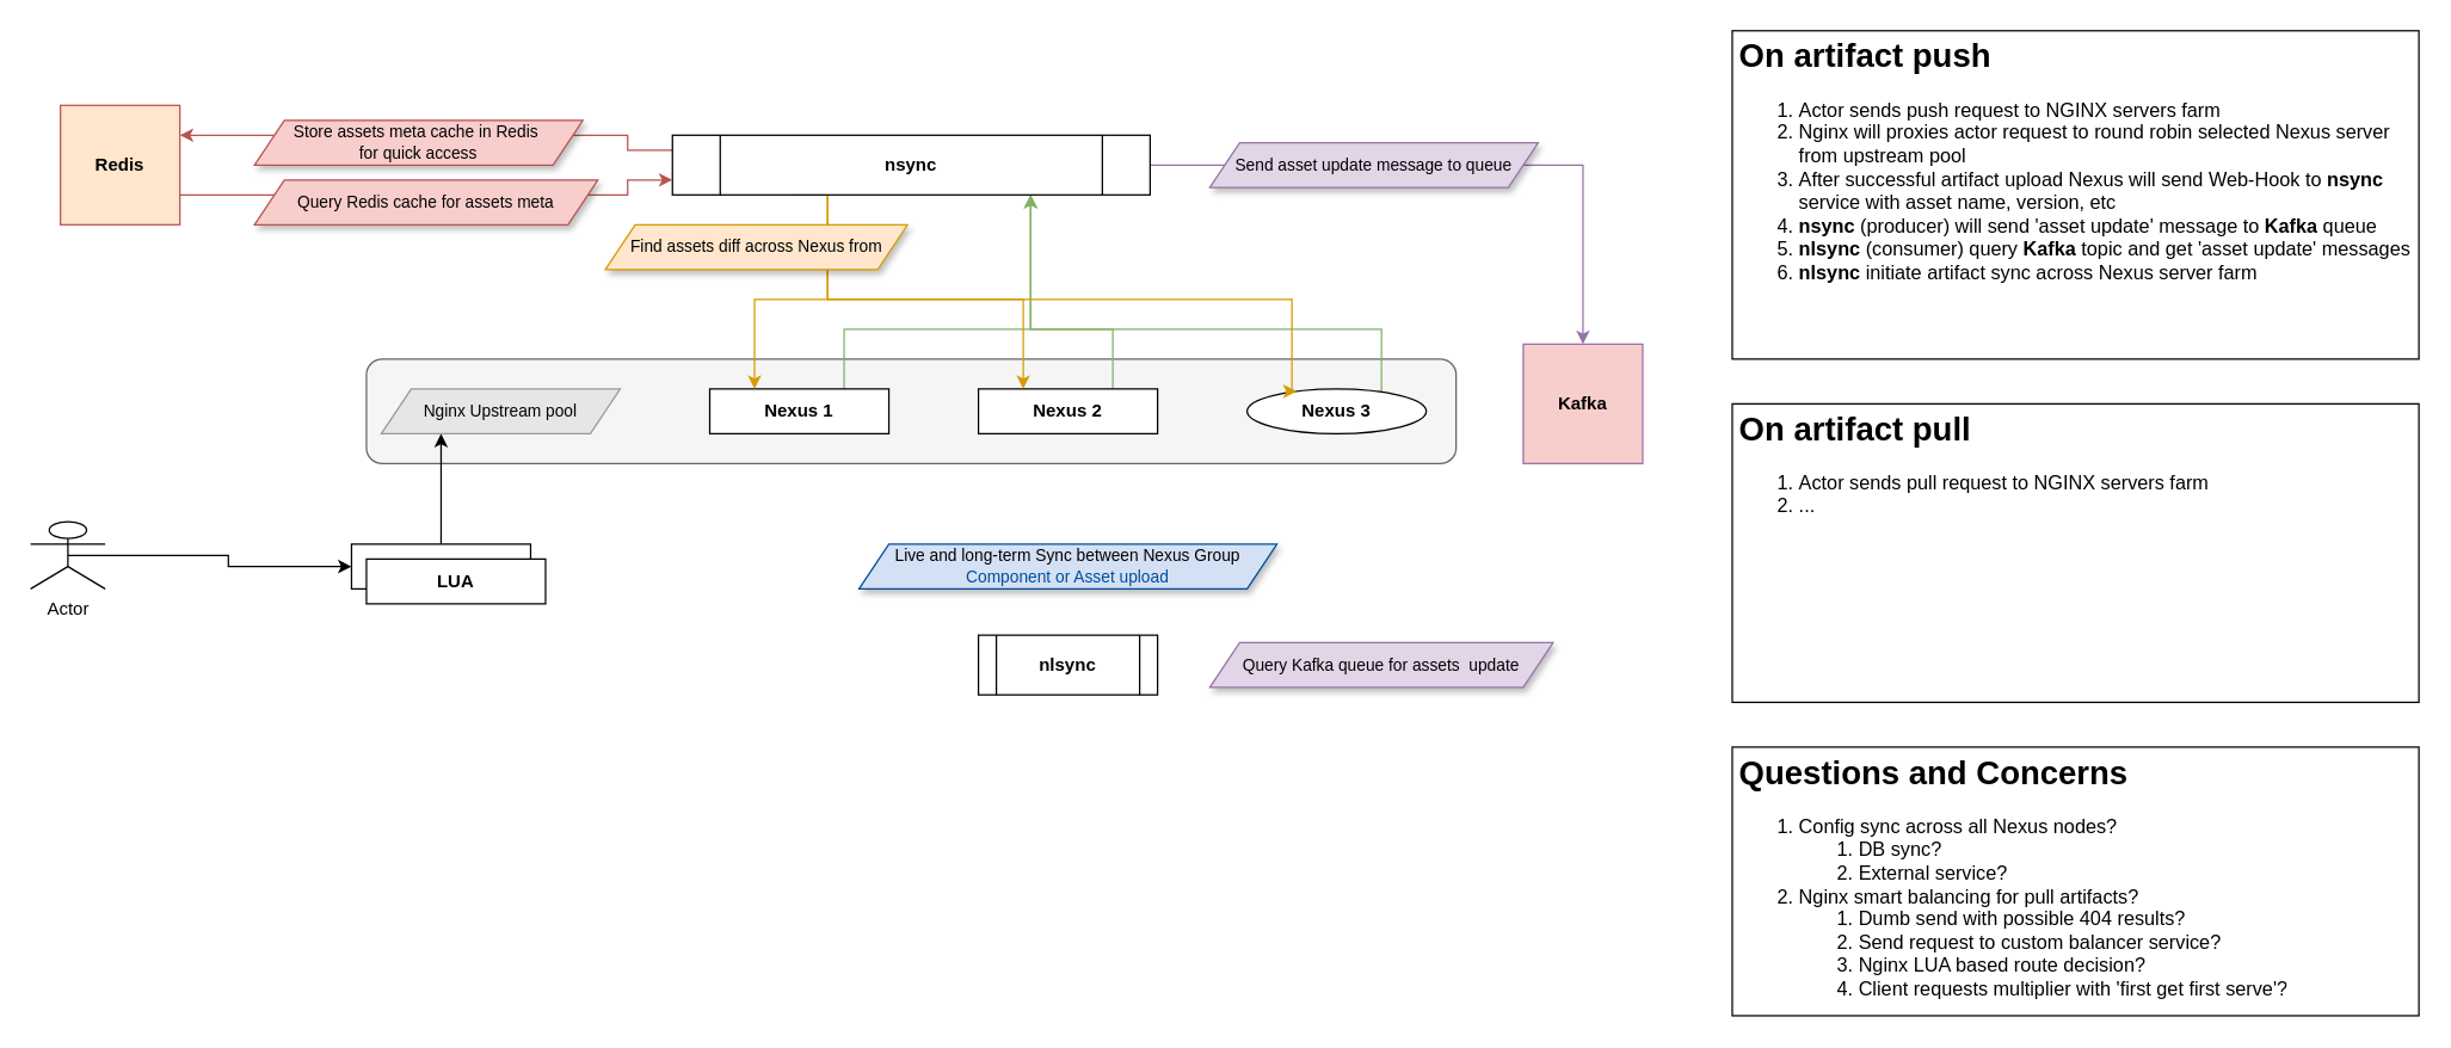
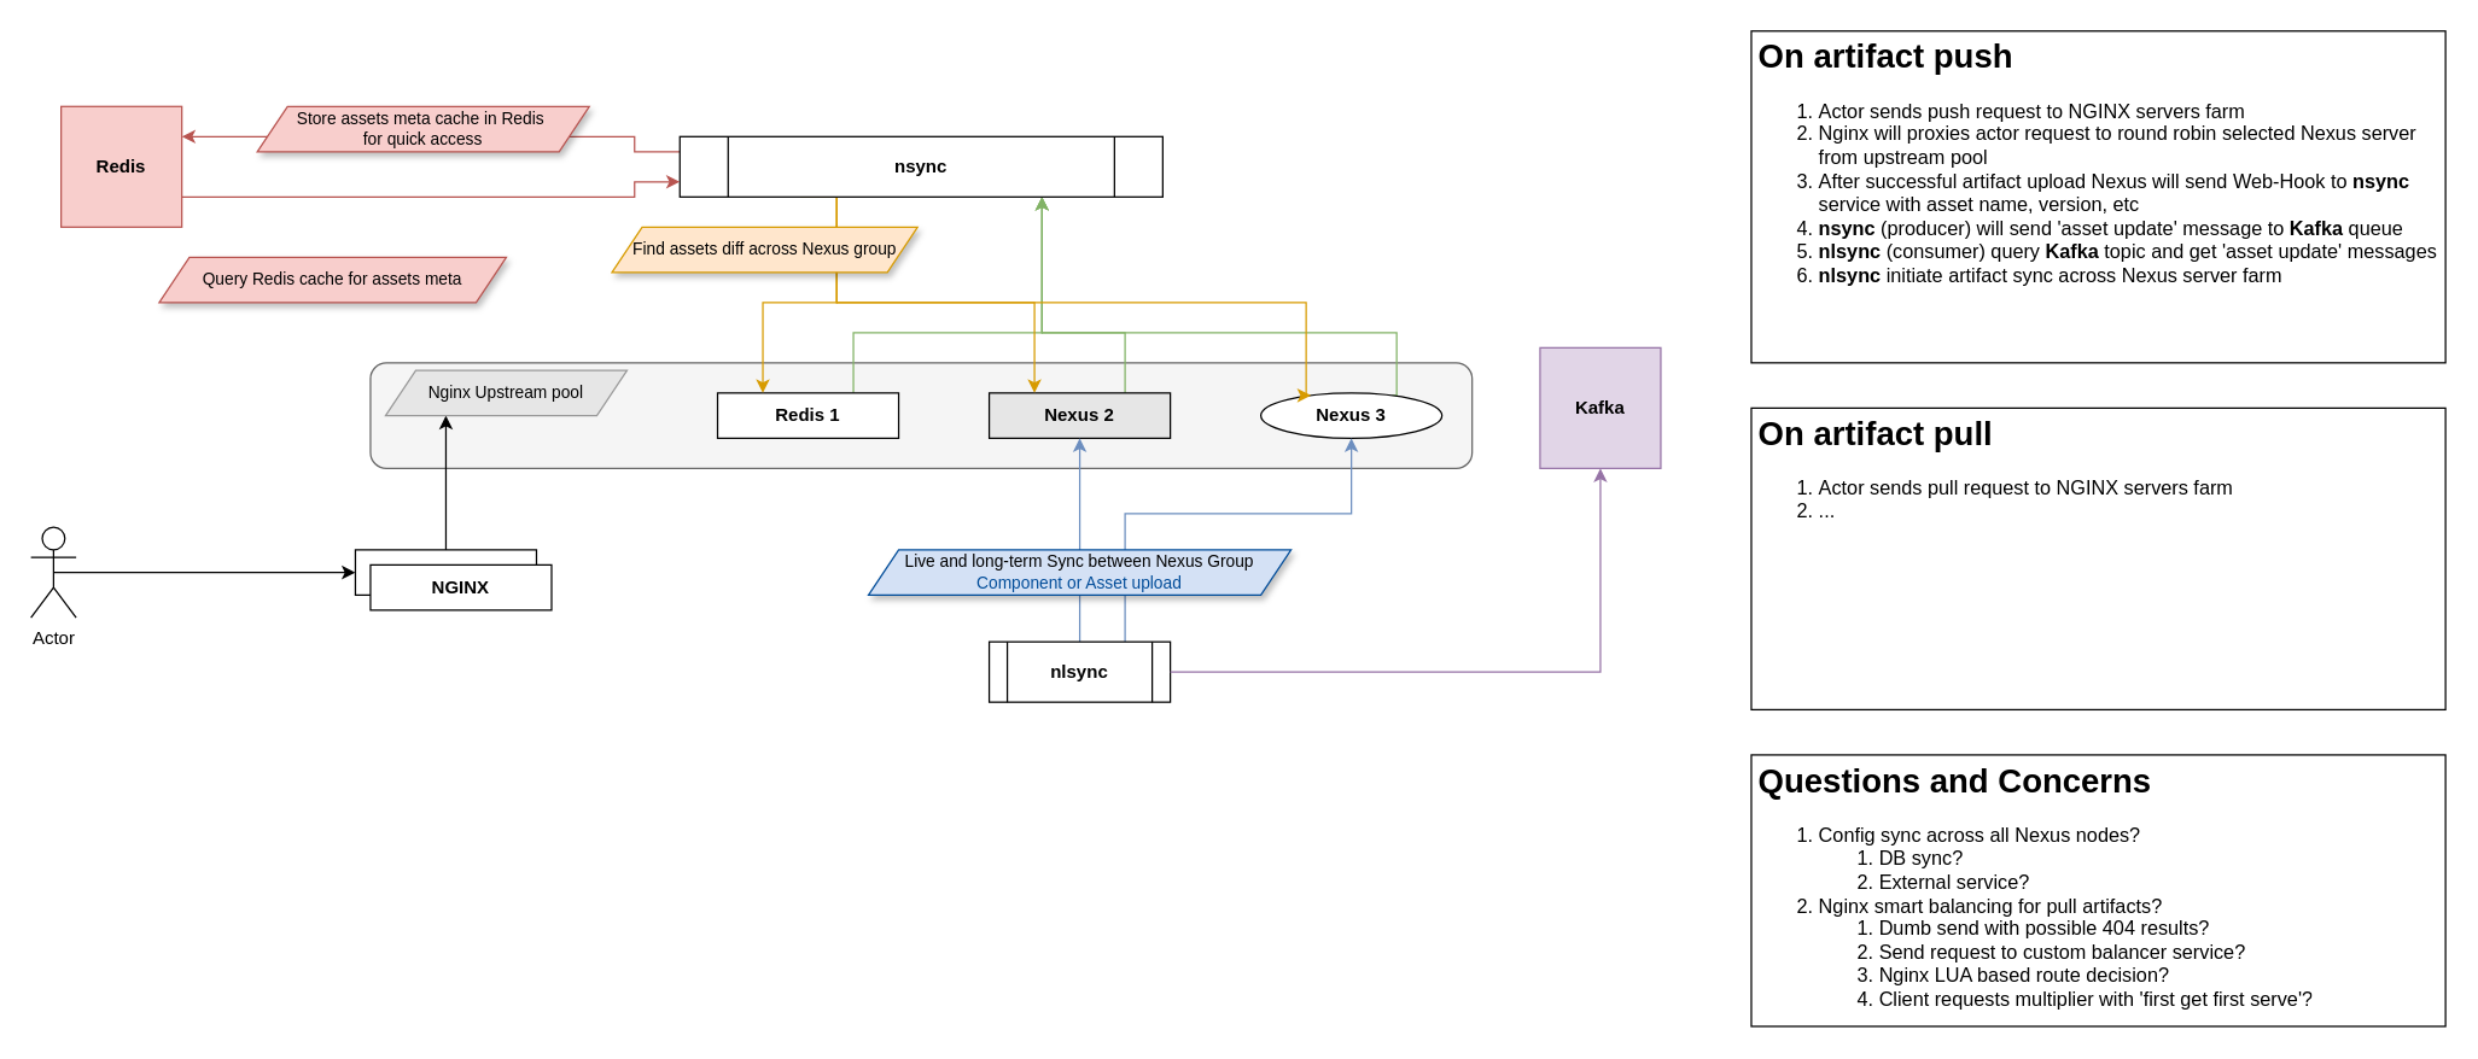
- <mxCell id="29" value="Store assets meta cache in Redis&amp;nbsp;&lt;br style=&quot;font-size: 11px;&quot;&gt;for quick access" style="shape=parallelogram;perimeter=parallelogramPerimeter;whiteSpace=wrap;html=1;fixedSize=1;shadow=1;strokeColor=#b85450;fillColor=#f8cecc;rounded=0;fontSize=11;" vertex="1" parent="1"><mxGeometry x="170" y="80" width="220" height="30" as="geometry" /></mxCell>
+ <mxCell id="29" value="Store assets meta cache in Redis&amp;nbsp;&lt;br style=&quot;font-size: 11px;&quot;&gt;for quick access" style="shape=parallelogram;perimeter=parallelogramPerimeter;whiteSpace=wrap;html=1;fixedSize=1;shadow=1;strokeColor=#b85450;fillColor=#f8cecc;rounded=0;fontSize=11;" vertex="1" parent="1"><mxGeometry x="170" y="70" width="220" height="30" as="geometry" /></mxCell>
- <mxCell id="28" value="Redis" style="rounded=0;whiteSpace=wrap;html=1;shadow=0;labelBackgroundColor=none;fontSize=12;strokeColor=#b85450;fillColor=#ffe6cc;fontStyle=1;" vertex="1" parent="1"><mxGeometry x="40" y="70" width="80" height="80" as="geometry" /></mxCell>
+ <mxCell id="28" value="Redis" style="rounded=0;whiteSpace=wrap;html=1;shadow=0;labelBackgroundColor=none;fontSize=12;strokeColor=#b85450;fillColor=#f8cecc;fontStyle=1" vertex="1" parent="1"><mxGeometry x="40" y="70" width="80" height="80" as="geometry" /></mxCell>
- <mxCell id="11" style="edgeStyle=orthogonalEdgeStyle;rounded=0;orthogonalLoop=1;jettySize=auto;html=1;exitX=1;exitY=0.5;exitDx=0;exitDy=0;entryX=0.5;entryY=0;entryDx=0;entryDy=0;fontSize=13;fontColor=#000000;fillColor=#e1d5e7;strokeColor=#9673a6;" edge="1" parent="1" source="16" target="34"><mxGeometry relative="1" as="geometry" /></mxCell>
- <mxCell id="35" value="Send asset update message to queue" style="shape=parallelogram;perimeter=parallelogramPerimeter;whiteSpace=wrap;html=1;fixedSize=1;shadow=1;strokeColor=#9673a6;fillColor=#e1d5e7;rounded=0;fontSize=11;" vertex="1" parent="1"><mxGeometry x="810" y="95" width="220" height="30" as="geometry" /></mxCell>
- <mxCell id="30" value="Query Redis cache for assets meta" style="shape=parallelogram;perimeter=parallelogramPerimeter;whiteSpace=wrap;html=1;fixedSize=1;shadow=1;strokeColor=#b85450;fillColor=#f8cecc;rounded=0;fontSize=11;" vertex="1" parent="1"><mxGeometry x="170" y="120" width="230" height="30" as="geometry" /></mxCell>
+ <mxCell id="30" value="Query Redis cache for assets meta" style="shape=parallelogram;perimeter=parallelogramPerimeter;whiteSpace=wrap;html=1;fixedSize=1;shadow=1;strokeColor=#b85450;fillColor=#f8cecc;rounded=0;fontSize=11;" vertex="1" parent="1"><mxGeometry x="105" y="170" width="230" height="30" as="geometry" /></mxCell>
- <mxCell id="21" value="Find assets diff across Nexus from" style="shape=parallelogram;perimeter=parallelogramPerimeter;whiteSpace=wrap;html=1;fixedSize=1;shadow=1;strokeColor=#d79b00;fillColor=#ffe6cc;rounded=0;fontSize=11;" vertex="1" parent="1"><mxGeometry x="405" y="150" width="202.5" height="30" as="geometry" /></mxCell>
+ <mxCell id="21" value="Find assets diff across Nexus group" style="shape=parallelogram;perimeter=parallelogramPerimeter;whiteSpace=wrap;html=1;fixedSize=1;shadow=1;strokeColor=#d79b00;fillColor=#ffe6cc;rounded=0;fontSize=11;" vertex="1" parent="1"><mxGeometry x="405" y="150" width="202.5" height="30" as="geometry" /></mxCell>
- <mxCell id="34" value="Kafka" style="rounded=0;whiteSpace=wrap;html=1;shadow=0;labelBackgroundColor=none;fontSize=12;strokeColor=#9673a6;fillColor=#f8cecc;fontStyle=1;" vertex="1" parent="1"><mxGeometry x="1020" y="230" width="80" height="80" as="geometry" /></mxCell>
+ <mxCell id="34" value="Kafka" style="rounded=0;whiteSpace=wrap;html=1;shadow=0;labelBackgroundColor=none;fontSize=12;strokeColor=#9673a6;fillColor=#e1d5e7;fontStyle=1" vertex="1" parent="1"><mxGeometry x="1020" y="230" width="80" height="80" as="geometry" /></mxCell>
- <mxCell id="26" value="Nginx Upstream pool" style="shape=parallelogram;perimeter=parallelogramPerimeter;whiteSpace=wrap;html=1;fixedSize=1;shadow=0;fontSize=11;fontColor=#000000;strokeColor=#999999;fillColor=#E6E6E6;labelBackgroundColor=none;" vertex="1" parent="1"><mxGeometry x="255" y="260" width="160" height="30" as="geometry" /></mxCell>
+ <mxCell id="26" value="Nginx Upstream pool" style="shape=parallelogram;perimeter=parallelogramPerimeter;whiteSpace=wrap;html=1;fixedSize=1;shadow=0;fontSize=11;fontColor=#000000;strokeColor=#999999;fillColor=#E6E6E6;labelBackgroundColor=none;" vertex="1" parent="1"><mxGeometry x="255" y="245" width="160" height="30" as="geometry" /></mxCell>
- <mxCell id="6" value="Nexus 1" style="rounded=0;whiteSpace=wrap;html=1;fontStyle=1" vertex="1" parent="1"><mxGeometry x="475" y="260" width="120" height="30" as="geometry" /></mxCell>
+ <mxCell id="6" value="Redis 1" style="rounded=0;whiteSpace=wrap;html=1;fontStyle=1" vertex="1" parent="1"><mxGeometry x="475" y="260" width="120" height="30" as="geometry" /></mxCell>
- <mxCell id="8" value="Nexus 2" style="rounded=0;whiteSpace=wrap;html=1;fontStyle=1" vertex="1" parent="1"><mxGeometry x="655" y="260" width="120" height="30" as="geometry" /></mxCell>
+ <mxCell id="8" value="Nexus 2" style="rounded=0;whiteSpace=wrap;html=1;fontStyle=1;fillColor=#e6e6e6;" vertex="1" parent="1"><mxGeometry x="655" y="260" width="120" height="30" as="geometry" /></mxCell>
+ <mxCell id="18" style="edgeStyle=orthogonalEdgeStyle;rounded=0;orthogonalLoop=1;jettySize=auto;html=1;exitX=0.5;exitY=0;exitDx=0;exitDy=0;entryX=0.5;entryY=1;entryDx=0;entryDy=0;fontSize=11;fontColor=#006600;strokeColor=#6c8ebf;fillColor=#dae8fc;" edge="1" parent="1" source="19" target="8"><mxGeometry relative="1" as="geometry" /></mxCell>
+ <mxCell id="17" style="edgeStyle=orthogonalEdgeStyle;rounded=0;orthogonalLoop=1;jettySize=auto;html=1;exitX=0.75;exitY=0;exitDx=0;exitDy=0;entryX=0.5;entryY=1;entryDx=0;entryDy=0;fontSize=11;fontColor=#006600;fillColor=#dae8fc;strokeColor=#6c8ebf;" edge="1" parent="1" source="19" target="10"><mxGeometry relative="1" as="geometry"><Array as="points"><mxPoint x="745" y="340" /><mxPoint x="895" y="340" /></Array></mxGeometry></mxCell>
- <mxCell id="4" value="Actor" style="shape=umlActor;verticalLabelPosition=bottom;verticalAlign=top;html=1;outlineConnect=0;" vertex="1" parent="1"><mxGeometry x="20" y="349" width="50" height="45" as="geometry" /></mxCell>
+ <mxCell id="4" value="Actor" style="shape=umlActor;verticalLabelPosition=bottom;verticalAlign=top;html=1;outlineConnect=0;" vertex="1" parent="1"><mxGeometry x="20" y="349" width="30" height="60" as="geometry" /></mxCell>
- <mxCell id="24" value="LUA" style="rounded=0;whiteSpace=wrap;html=1;shadow=0;fontSize=12;fontColor=default;strokeColor=default;fillColor=default;fontStyle=1" vertex="1" parent="22"><mxGeometry x="10" y="10" width="120" height="30" as="geometry" /></mxCell>
+ <mxCell id="24" value="NGINX" style="rounded=0;whiteSpace=wrap;html=1;shadow=0;fontSize=12;fontColor=default;strokeColor=default;fillColor=default;fontStyle=1" vertex="1" parent="22"><mxGeometry x="10" y="10" width="120" height="30" as="geometry" /></mxCell>
+ <mxCell id="33" style="edgeStyle=orthogonalEdgeStyle;rounded=0;orthogonalLoop=1;jettySize=auto;html=1;exitX=0.5;exitY=1;exitDx=0;exitDy=0;entryX=1;entryY=0.5;entryDx=0;entryDy=0;fontSize=13;fontColor=#000000;startArrow=classic;startFill=1;endArrow=none;endFill=0;fillColor=#e1d5e7;strokeColor=#9673a6;" edge="1" parent="1" source="34" target="19"><mxGeometry relative="1" as="geometry" /></mxCell>
- <mxCell id="36" value="Query Kafka queue for assets &amp;nbsp;update" style="shape=parallelogram;perimeter=parallelogramPerimeter;whiteSpace=wrap;html=1;fixedSize=1;shadow=1;strokeColor=#9673a6;fillColor=#e1d5e7;rounded=0;fontSize=11;" vertex="1" parent="1"><mxGeometry x="810" y="430" width="230" height="30" as="geometry" /></mxCell>
